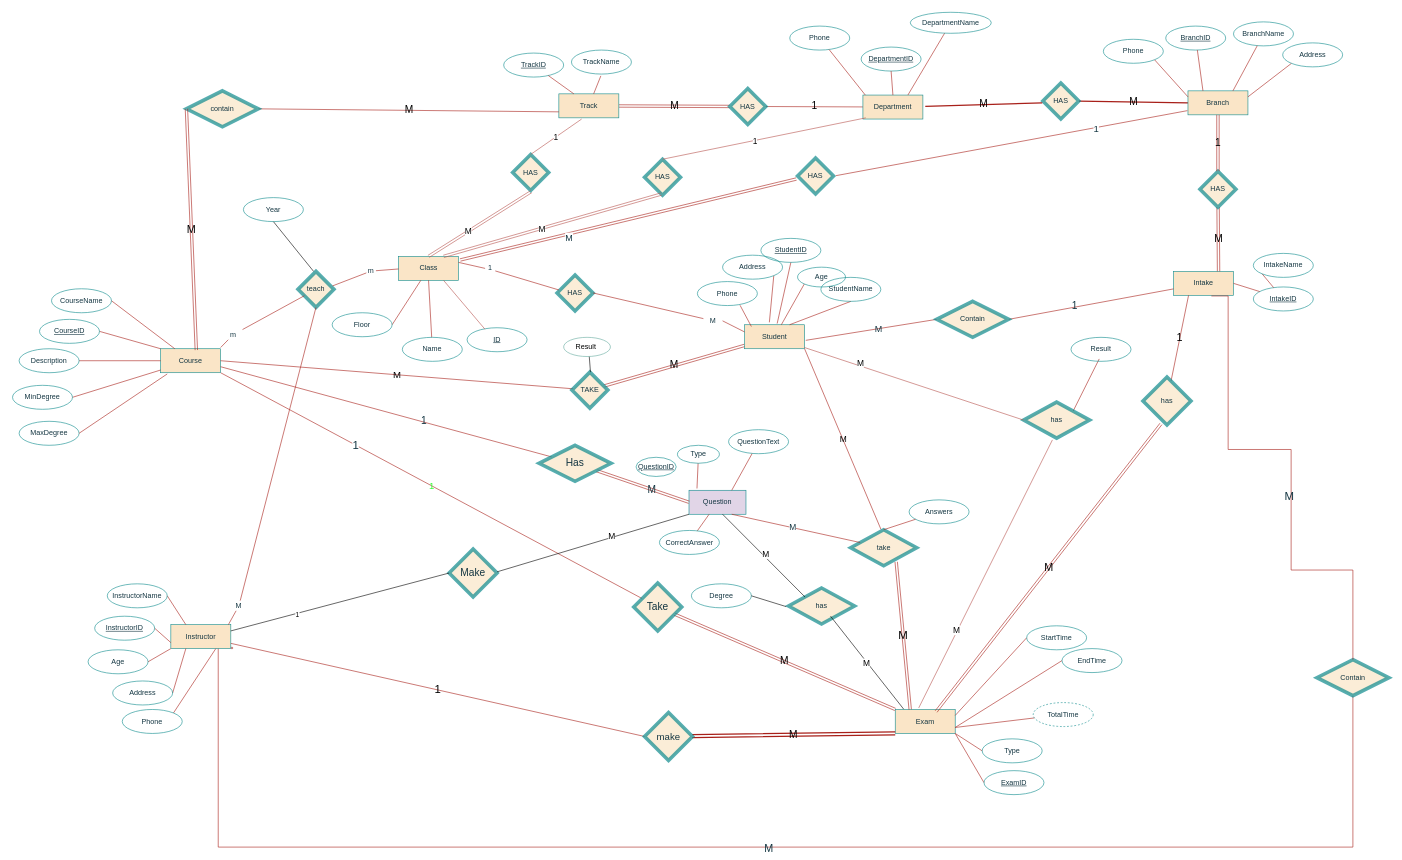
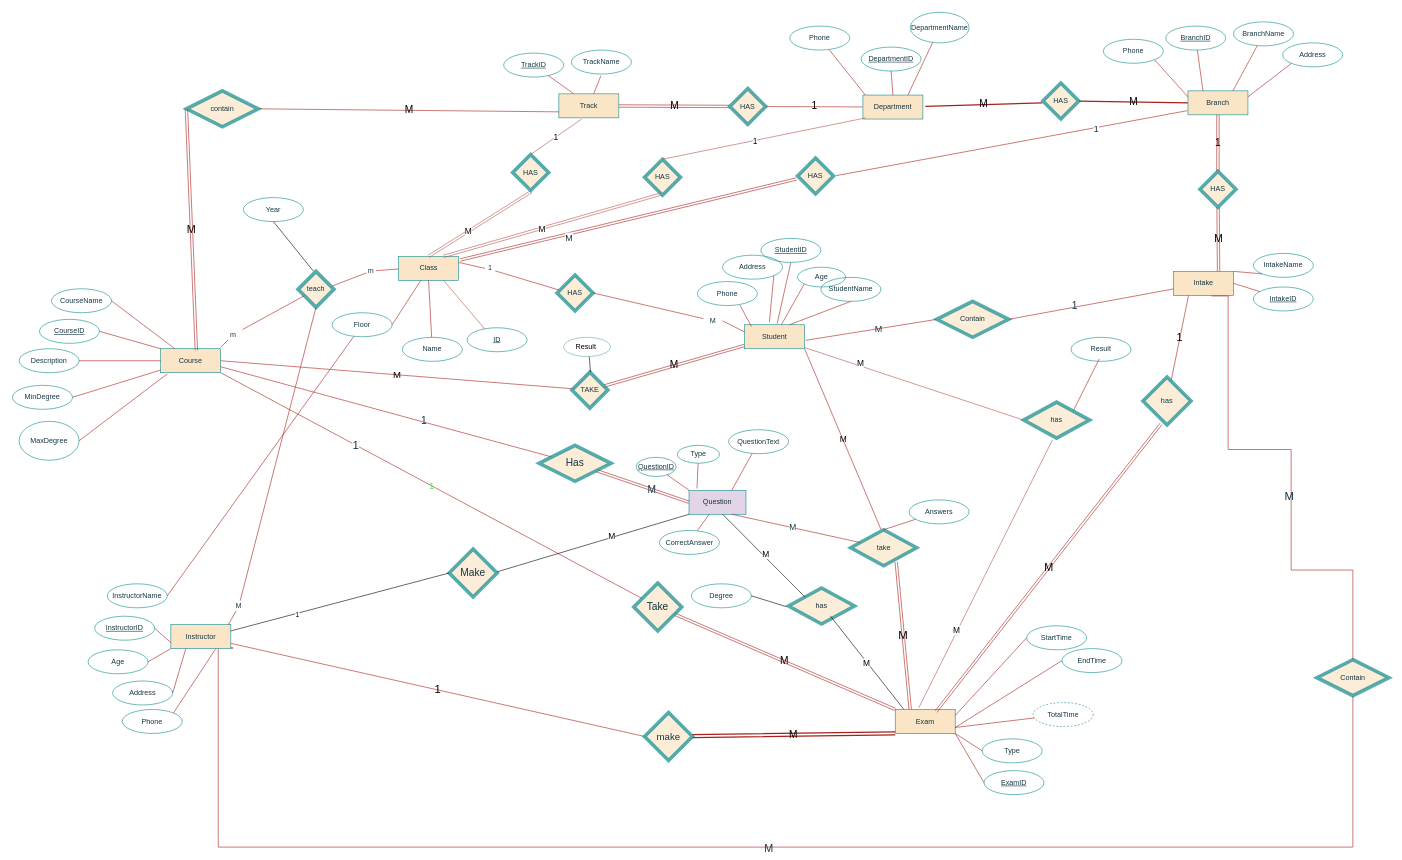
- <mxCell id="122" value="DepartmentName" style="ellipse;whiteSpace=wrap;html=1;align=center;fillColor=none;fontColor=#143642;strokeColor=#0F8B8D;labelBackgroundColor=none;" parent="1" vertex="1"><mxGeometry x="1517" y="20" width="135" height="35" as="geometry" /></mxCell>
+ <mxCell id="122" value="DepartmentName" style="ellipse;whiteSpace=wrap;html=1;align=center;fillColor=none;fontColor=#143642;strokeColor=#0F8B8D;labelBackgroundColor=none;" parent="1" vertex="1"><mxGeometry x="1517" y="20" width="98" height="51" as="geometry" /></mxCell>
- <mxCell id="24" style="rounded=0;orthogonalLoop=1;jettySize=auto;html=1;exitX=0;exitY=1;exitDx=0;exitDy=0;endArrow=none;endFill=0;labelBackgroundColor=none;strokeColor=#A8201A;fontColor=default;" parent="1" source="25" target="23" edge="1"><mxGeometry relative="1" as="geometry" /></mxCell>
+ <mxCell id="24" style="rounded=0;orthogonalLoop=1;jettySize=auto;html=1;exitX=0;exitY=1;exitDx=0;exitDy=0;entryX=1;entryY=0;entryDx=0;entryDy=0;endArrow=none;endFill=0;labelBackgroundColor=none;strokeColor=#A8201A;fontColor=default;" parent="1" source="25" target="2" edge="1"><mxGeometry relative="1" as="geometry" /></mxCell>
- <mxCell id="32" value="MaxDegree" style="ellipse;whiteSpace=wrap;html=1;align=center;fillColor=none;fontColor=#143642;strokeColor=#0F8B8D;labelBackgroundColor=none;" parent="1" vertex="1"><mxGeometry x="31" y="702" width="100" height="40" as="geometry" /></mxCell>
+ <mxCell id="32" value="MaxDegree" style="ellipse;whiteSpace=wrap;html=1;align=center;fillColor=none;fontColor=#143642;strokeColor=#0F8B8D;labelBackgroundColor=none;" parent="1" vertex="1"><mxGeometry x="31" y="702" width="100" height="65" as="geometry" /></mxCell>
+ <mxCell id="43" style="rounded=0;orthogonalLoop=1;jettySize=auto;html=1;entryX=0;entryY=0;entryDx=0;entryDy=0;endArrow=none;endFill=0;labelBackgroundColor=none;strokeColor=#A8201A;fontColor=default;" parent="1" source="44" target="17" edge="1"><mxGeometry relative="1" as="geometry" /></mxCell>
- <mxCell id="37" style="rounded=0;orthogonalLoop=1;jettySize=auto;html=1;exitX=1;exitY=0.5;exitDx=0;exitDy=0;entryX=0.25;entryY=0;entryDx=0;entryDy=0;endArrow=none;endFill=0;labelBackgroundColor=none;strokeColor=#A8201A;fontColor=default;" parent="1" source="38" target="14" edge="1"><mxGeometry relative="1" as="geometry" /></mxCell>
+ <mxCell id="37" style="rounded=0;orthogonalLoop=1;jettySize=auto;html=1;exitX=1;exitY=0.5;exitDx=0;exitDy=0;endArrow=none;endFill=0;labelBackgroundColor=none;strokeColor=#A8201A;fontColor=default;" parent="1" source="38" target="133" edge="1"><mxGeometry relative="1" as="geometry" /></mxCell>
